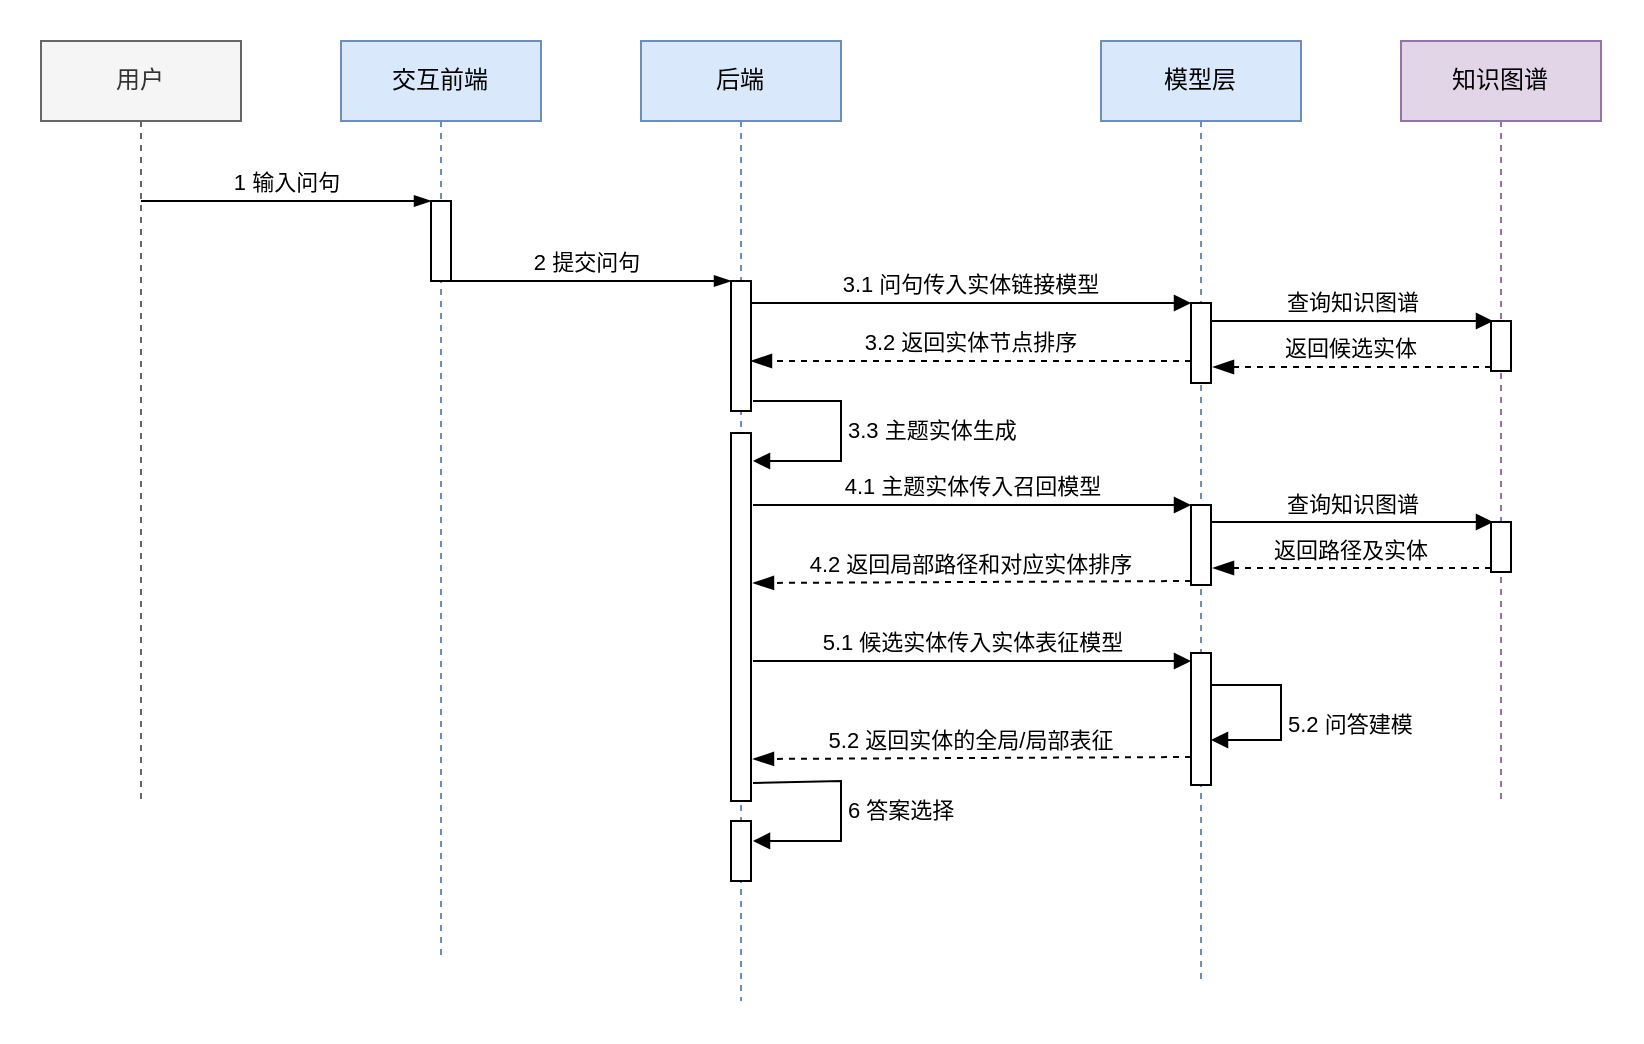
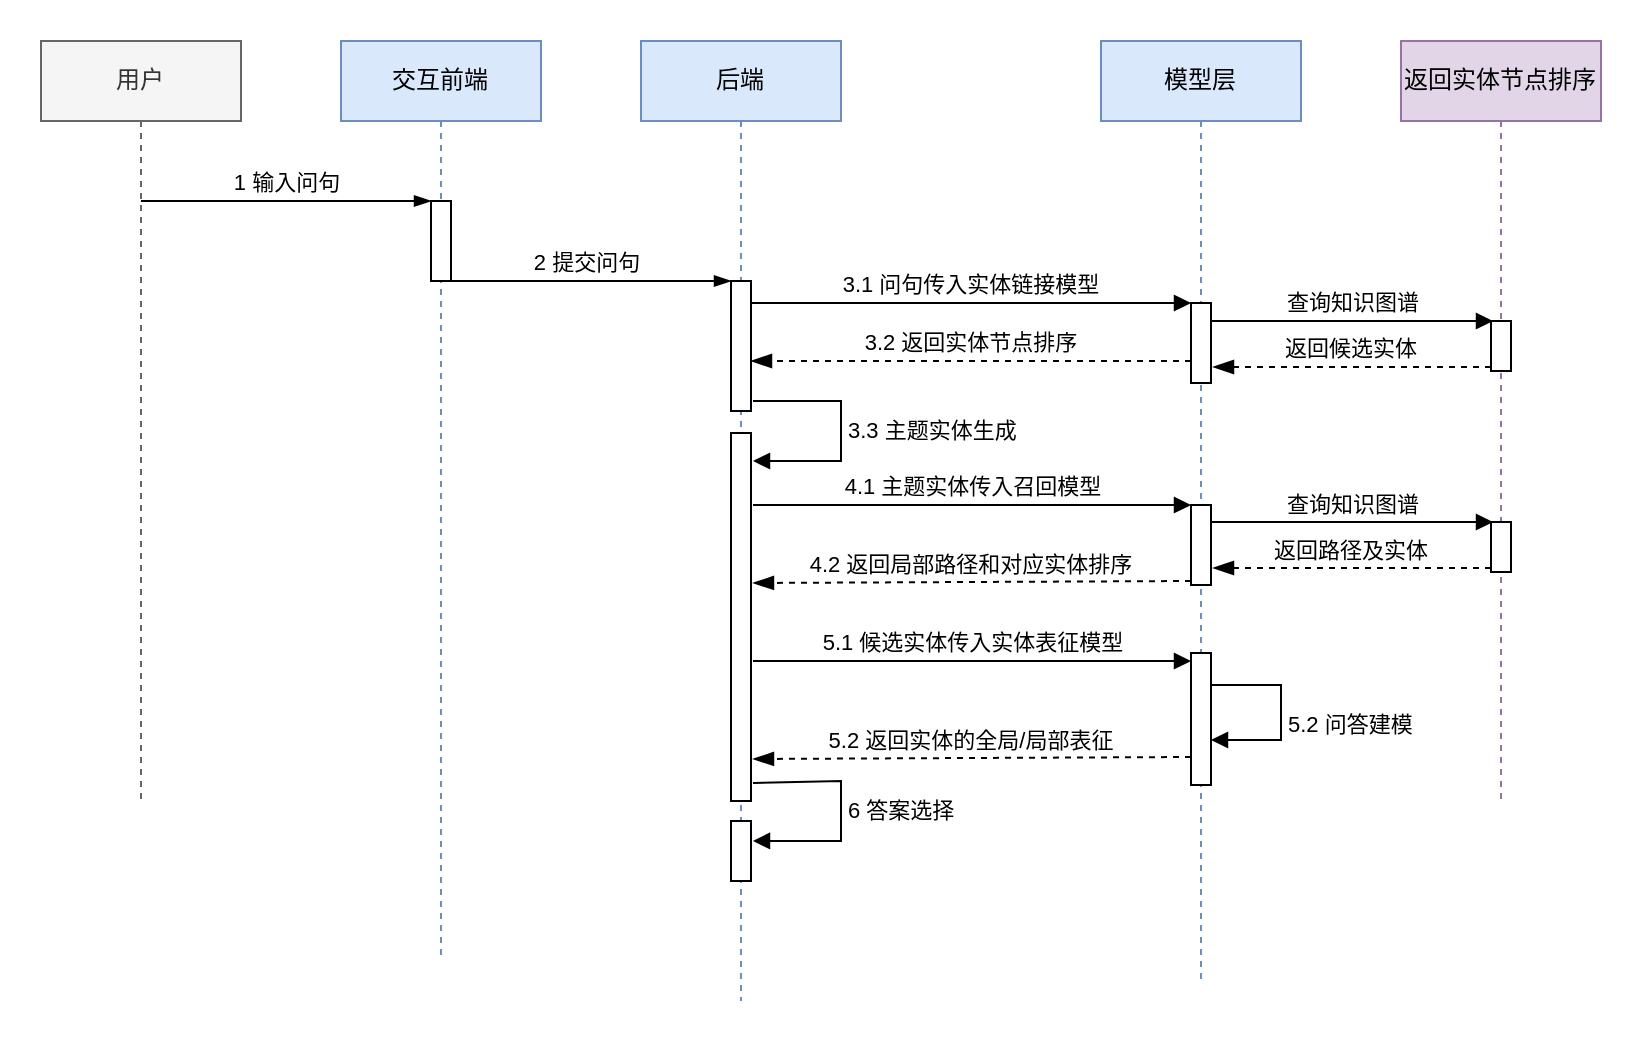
- <mxCell id="17" value="知识图谱" style="shape=umlLifeline;perimeter=lifelinePerimeter;whiteSpace=wrap;html=1;container=1;collapsible=0;recursiveResize=0;outlineConnect=0;fillColor=#e1d5e7;strokeColor=#9673a6;" vertex="1" parent="1"><mxGeometry x="700" y="20" width="100" height="380" as="geometry" /></mxCell>
+ <mxCell id="17" value="返回实体节点排序" style="shape=umlLifeline;perimeter=lifelinePerimeter;whiteSpace=wrap;html=1;container=1;collapsible=0;recursiveResize=0;outlineConnect=0;fillColor=#e1d5e7;strokeColor=#9673a6;" vertex="1" parent="1"><mxGeometry x="700" y="20" width="100" height="380" as="geometry" /></mxCell>
